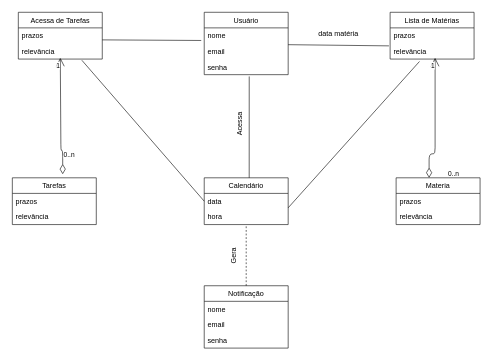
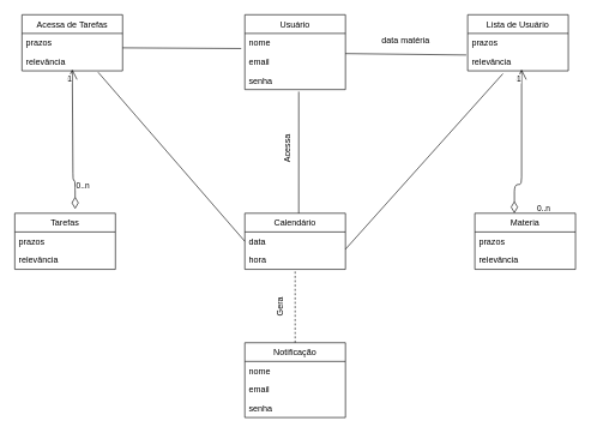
- <mxCell id="12" value="Lista de Matérias" style="swimlane;fontStyle=0;childLayout=stackLayout;horizontal=1;startSize=26;fillColor=none;horizontalStack=0;resizeParent=1;resizeParentMax=0;resizeLast=0;collapsible=1;marginBottom=0;" vertex="1" parent="1"><mxGeometry x="650" y="20" width="140" height="78" as="geometry" /></mxCell>
+ <mxCell id="12" value="Lista de Usuário" style="swimlane;fontStyle=0;childLayout=stackLayout;horizontal=1;startSize=26;fillColor=none;horizontalStack=0;resizeParent=1;resizeParentMax=0;resizeLast=0;collapsible=1;marginBottom=0;" vertex="1" parent="1"><mxGeometry x="650" y="20" width="140" height="78" as="geometry" /></mxCell>
